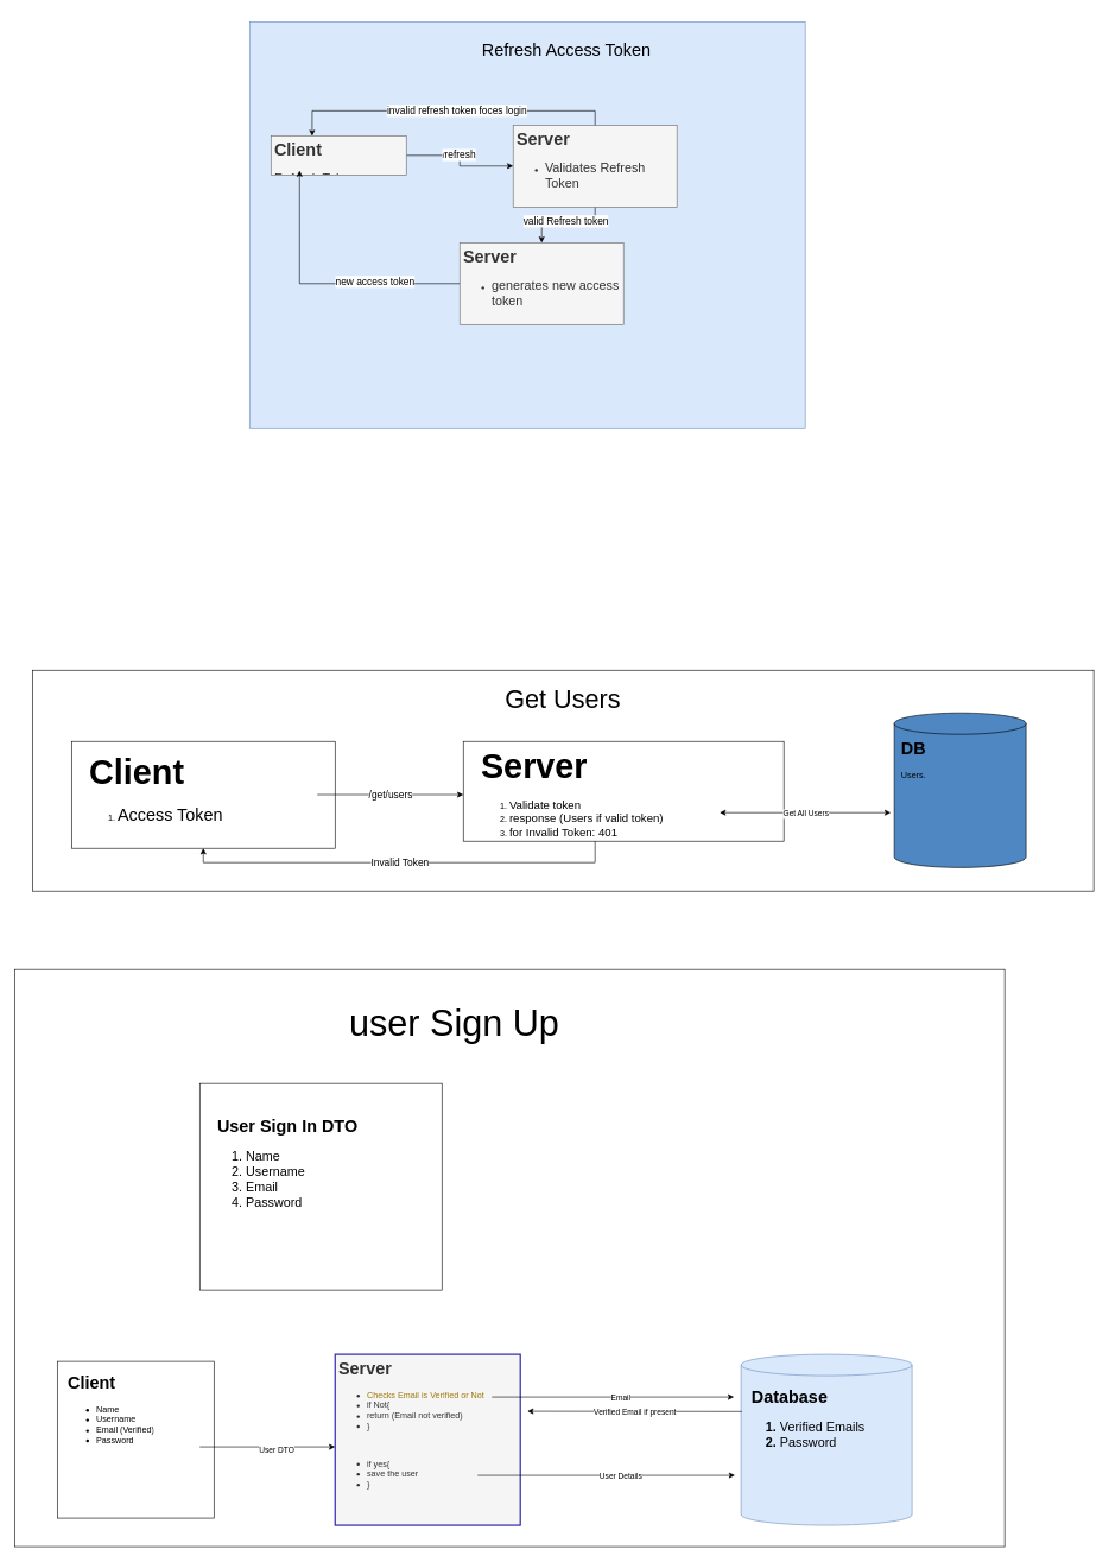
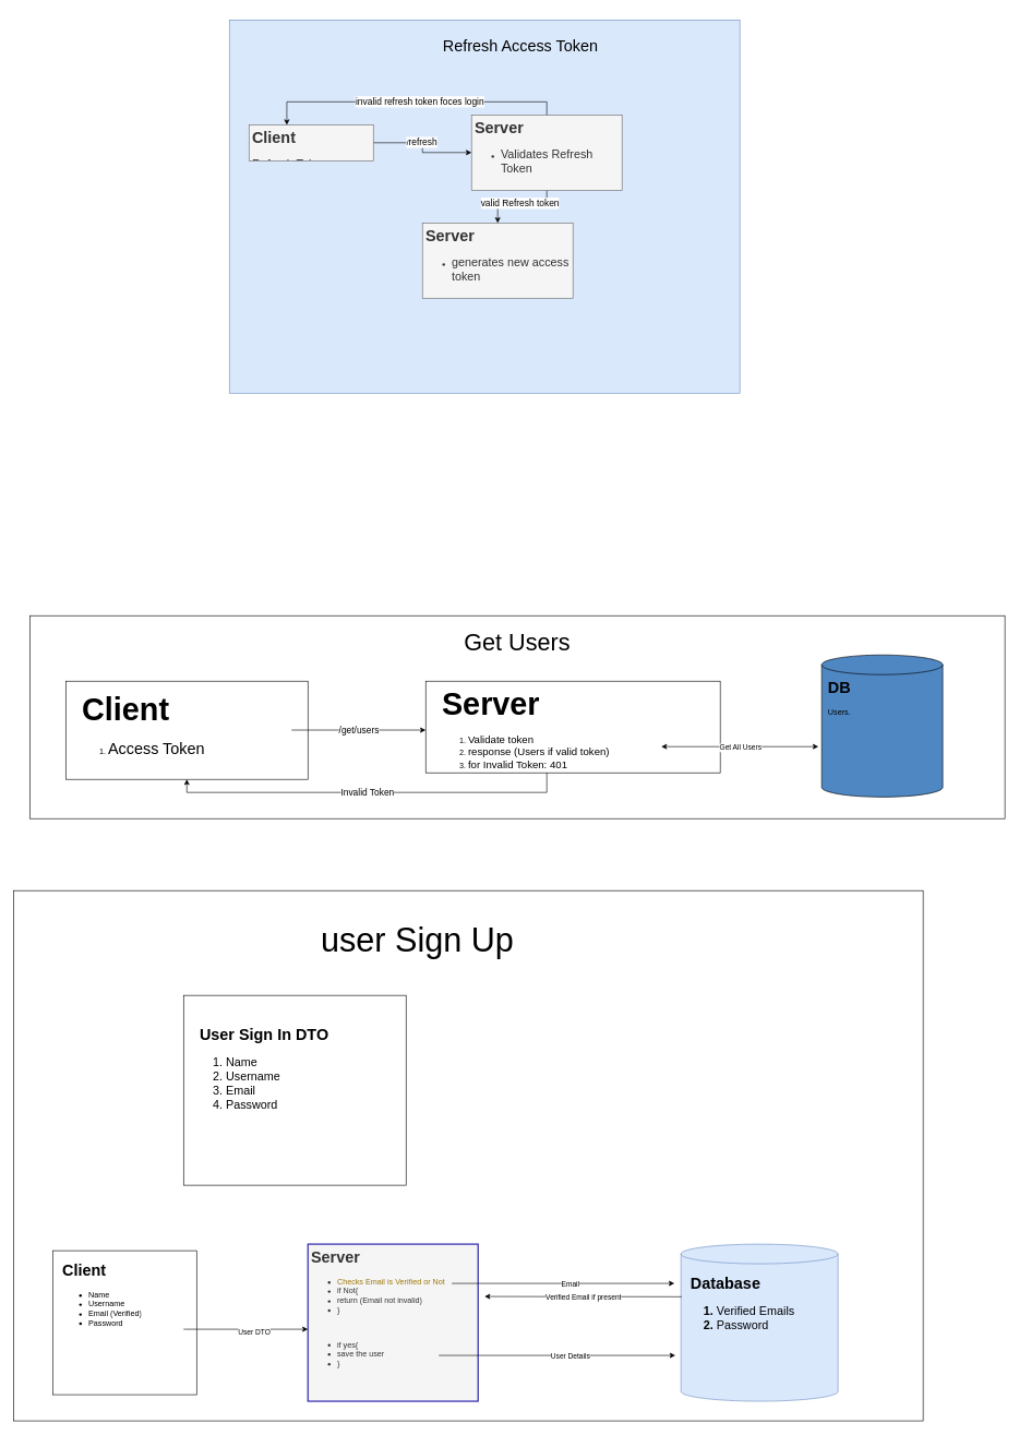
- <mxCell id="13" style="edgeStyle=orthogonalEdgeStyle;rounded=0;orthogonalLoop=1;jettySize=auto;html=1;exitX=0;exitY=0.5;exitDx=0;exitDy=0;entryX=0.211;entryY=0.889;entryDx=0;entryDy=0;entryPerimeter=0;" edge="1" parent="1" source="10" target="6"><mxGeometry relative="1" as="geometry" /></mxCell>
- <mxCell id="14" value="&lt;font style=&quot;font-size: 14px;&quot;&gt;new access token&lt;/font&gt;" style="edgeLabel;html=1;align=center;verticalAlign=middle;resizable=0;points=[];" vertex="1" connectable="0" parent="13"><mxGeometry x="-0.376" y="-3" relative="1" as="geometry"><mxPoint as="offset" /></mxGeometry></mxCell>
- <mxCell id="37" value="&lt;h1&gt;Server&lt;/h1&gt;&lt;p&gt;&lt;/p&gt;&lt;ul&gt;&lt;li&gt;&lt;font color=&quot;#9e7609&quot;&gt;Checks Email is Verified or Not&lt;/font&gt;&lt;/li&gt;&lt;li&gt;&lt;span style=&quot;background-color: initial;&quot;&gt;if Not{&lt;/span&gt;&lt;/li&gt;&lt;li&gt;return (Email not verified)&lt;/li&gt;&lt;li&gt;&lt;span style=&quot;background-color: initial;&quot;&gt;}&lt;/span&gt;&lt;br&gt;&lt;/li&gt;&lt;/ul&gt;&lt;div&gt;&lt;br&gt;&lt;/div&gt;&lt;ul&gt;&lt;li&gt;if yes{&lt;/li&gt;&lt;li&gt;save the user&lt;/li&gt;&lt;li&gt;}&lt;/li&gt;&lt;/ul&gt;&lt;p&gt;&lt;/p&gt;" style="text;html=1;spacing=5;spacingTop=-20;whiteSpace=wrap;overflow=hidden;rounded=0;fillColor=#f5f5f5;fontColor=#333333;strokeColor=#2f26ab;strokeWidth=2;" vertex="1" parent="1"><mxGeometry x="470" y="1900" width="260" height="240" as="geometry" /></mxCell>
+ <mxCell id="37" value="&lt;h1&gt;Server&lt;/h1&gt;&lt;p&gt;&lt;/p&gt;&lt;ul&gt;&lt;li&gt;&lt;font color=&quot;#9e7609&quot;&gt;Checks Email is Verified or Not&lt;/font&gt;&lt;/li&gt;&lt;li&gt;&lt;span style=&quot;background-color: initial;&quot;&gt;if Not{&lt;/span&gt;&lt;/li&gt;&lt;li&gt;return (Email not invalid)&lt;/li&gt;&lt;li&gt;&lt;span style=&quot;background-color: initial;&quot;&gt;}&lt;/span&gt;&lt;br&gt;&lt;/li&gt;&lt;/ul&gt;&lt;div&gt;&lt;br&gt;&lt;/div&gt;&lt;ul&gt;&lt;li&gt;if yes{&lt;/li&gt;&lt;li&gt;save the user&lt;/li&gt;&lt;li&gt;}&lt;/li&gt;&lt;/ul&gt;&lt;p&gt;&lt;/p&gt;" style="text;html=1;spacing=5;spacingTop=-20;whiteSpace=wrap;overflow=hidden;rounded=0;fillColor=#f5f5f5;fontColor=#333333;strokeColor=#2f26ab;strokeWidth=2;" vertex="1" parent="1"><mxGeometry x="470" y="1900" width="260" height="240" as="geometry" /></mxCell>
